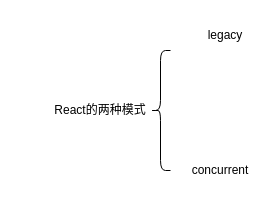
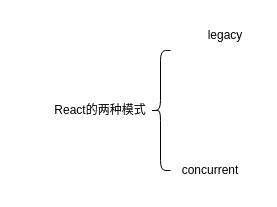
- <mxCell id="5" value="concurrent" style="text;html=1;strokeColor=none;fillColor=none;align=center;verticalAlign=middle;whiteSpace=wrap;rounded=0;" vertex="1" parent="1"><mxGeometry x="190" y="155" width="60" height="30" as="geometry" /></mxCell>
+ <mxCell id="5" value="concurrent" style="text;html=1;strokeColor=none;fillColor=none;align=center;verticalAlign=middle;whiteSpace=wrap;rounded=0;" vertex="1" parent="1"><mxGeometry x="180" y="155" width="60" height="30" as="geometry" /></mxCell>
